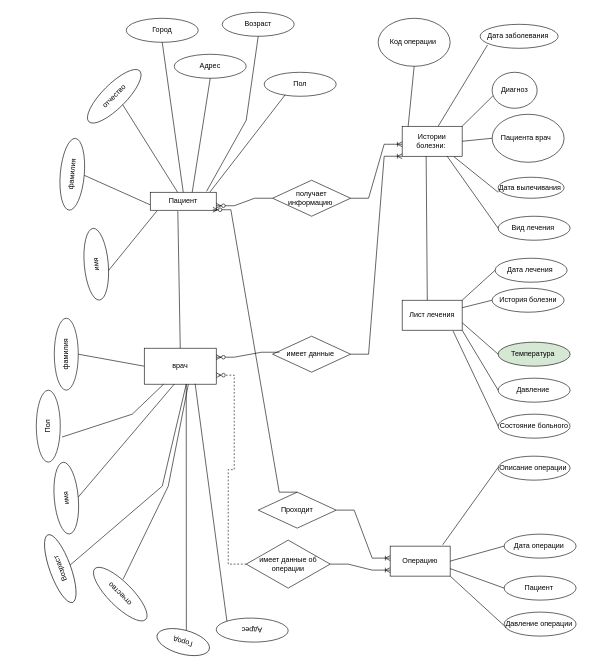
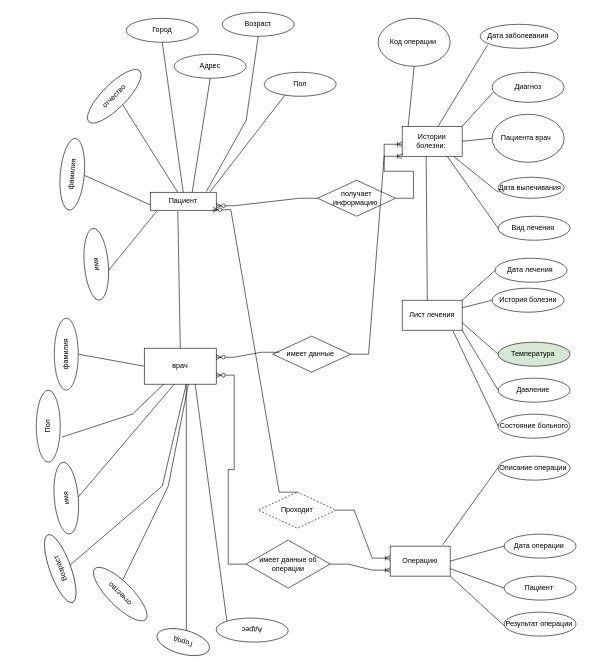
- <mxCell id="7" value="Диагноз" style="ellipse;whiteSpace=wrap;html=1;" parent="1" vertex="1"><mxGeometry x="820" y="120" width="75" height="60" as="geometry" /></mxCell>
+ <mxCell id="7" value="Диагноз" style="ellipse;whiteSpace=wrap;html=1;" parent="1" vertex="1"><mxGeometry x="820" y="120" width="120" height="50" as="geometry" /></mxCell>
- <mxCell id="3" value="получает информацию&amp;nbsp;" style="rhombus;whiteSpace=wrap;html=1;" parent="1" vertex="1"><mxGeometry x="454" y="300" width="130" height="60" as="geometry" /></mxCell>
+ <mxCell id="3" value="получает информацию&amp;nbsp;" style="rhombus;whiteSpace=wrap;html=1;" parent="1" vertex="1"><mxGeometry x="529" y="300" width="130" height="60" as="geometry" /></mxCell>
- <mxCell id="70" value="" style="edgeStyle=entityRelationEdgeStyle;fontSize=12;html=1;endArrow=ERzeroToMany;endFill=1;rounded=0;entryX=1;entryY=0.75;entryDx=0;entryDy=0;exitX=0;exitY=0.5;exitDx=0;exitDy=0;dashed=1;" edge="1" parent="1" source="55" target="53"><mxGeometry width="100" height="100" relative="1" as="geometry"><mxPoint x="310" y="760" as="sourcePoint" /><mxPoint x="410" y="660" as="targetPoint" /></mxGeometry></mxCell>
+ <mxCell id="70" value="" style="edgeStyle=entityRelationEdgeStyle;fontSize=12;html=1;endArrow=ERzeroToMany;endFill=1;rounded=0;entryX=1;entryY=0.75;entryDx=0;entryDy=0;exitX=0;exitY=0.5;exitDx=0;exitDy=0;" edge="1" parent="1" source="55" target="53"><mxGeometry width="100" height="100" relative="1" as="geometry"><mxPoint x="310" y="760" as="sourcePoint" /><mxPoint x="410" y="660" as="targetPoint" /></mxGeometry></mxCell>
- <mxCell id="28" value="Проходит" style="rhombus;whiteSpace=wrap;html=1;" parent="1" vertex="1"><mxGeometry x="430" y="820" width="130" height="60" as="geometry" /></mxCell>
+ <mxCell id="28" value="Проходит" style="rhombus;whiteSpace=wrap;html=1;dashed=1;" parent="1" vertex="1"><mxGeometry x="430" y="820" width="130" height="60" as="geometry" /></mxCell>
- <mxCell id="31" value="Давление операции&amp;nbsp;" style="ellipse;whiteSpace=wrap;html=1;" parent="1" vertex="1"><mxGeometry x="840" y="1020" width="120" height="40" as="geometry" /></mxCell>
+ <mxCell id="31" value="Результат операции&amp;nbsp;" style="ellipse;whiteSpace=wrap;html=1;" parent="1" vertex="1"><mxGeometry x="840" y="1020" width="120" height="40" as="geometry" /></mxCell>
